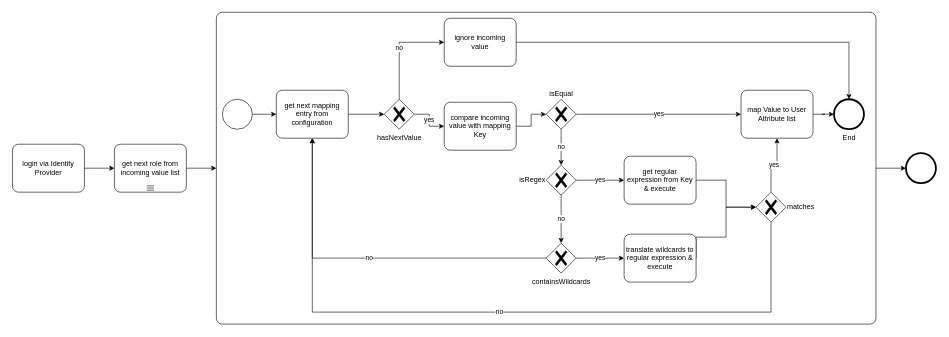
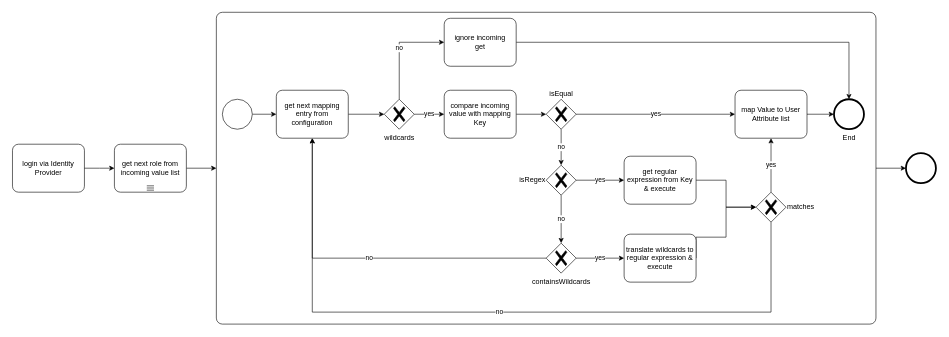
- <mxCell id="29" value="ignore incoming&#10;value" style="points=[[0.25,0,0],[0.5,0,0],[0.75,0,0],[1,0.25,0],[1,0.5,0],[1,0.75,0],[0.75,1,0],[0.5,1,0],[0.25,1,0],[0,0.75,0],[0,0.5,0],[0,0.25,0]];shape=mxgraph.bpmn.task;whiteSpace=wrap;rectStyle=rounded;size=10;taskMarker=abstract;fillColor=default;" parent="1" vertex="1"><mxGeometry x="740" y="30" width="120" height="80" as="geometry" /></mxCell>
+ <mxCell id="29" value="ignore incoming&#10;get" style="points=[[0.25,0,0],[0.5,0,0],[0.75,0,0],[1,0.25,0],[1,0.5,0],[1,0.75,0],[0.75,1,0],[0.5,1,0],[0.25,1,0],[0,0.75,0],[0,0.5,0],[0,0.25,0]];shape=mxgraph.bpmn.task;whiteSpace=wrap;rectStyle=rounded;size=10;taskMarker=abstract;fillColor=default;" parent="1" vertex="1"><mxGeometry x="740" y="30" width="120" height="80" as="geometry" /></mxCell>
- <mxCell id="10" value="map Value to User Attribute list" style="points=[[0.25,0,0],[0.5,0,0],[0.75,0,0],[1,0.25,0],[1,0.5,0],[1,0.75,0],[0.75,1,0],[0.5,1,0],[0.25,1,0],[0,0.75,0],[0,0.5,0],[0,0.25,0]];shape=mxgraph.bpmn.task;whiteSpace=wrap;rectStyle=rounded;size=10;taskMarker=abstract;" parent="1" vertex="1"><mxGeometry x="1235" y="150" width="120" height="80" as="geometry" /></mxCell>
+ <mxCell id="10" value="map Value to User Attribute list" style="points=[[0.25,0,0],[0.5,0,0],[0.75,0,0],[1,0.25,0],[1,0.5,0],[1,0.75,0],[0.75,1,0],[0.5,1,0],[0.25,1,0],[0,0.75,0],[0,0.5,0],[0,0.25,0]];shape=mxgraph.bpmn.task;whiteSpace=wrap;rectStyle=rounded;size=10;taskMarker=abstract;" parent="1" vertex="1"><mxGeometry x="1225" y="150" width="120" height="80" as="geometry" /></mxCell>
- <mxCell id="5" value="compare incoming value with mapping Key" style="points=[[0.25,0,0],[0.5,0,0],[0.75,0,0],[1,0.25,0],[1,0.5,0],[1,0.75,0],[0.75,1,0],[0.5,1,0],[0.25,1,0],[0,0.75,0],[0,0.5,0],[0,0.25,0]];shape=mxgraph.bpmn.task;whiteSpace=wrap;rectStyle=rounded;size=10;taskMarker=abstract;" parent="1" vertex="1"><mxGeometry x="740" y="170" width="120" height="80" as="geometry" /></mxCell>
+ <mxCell id="5" value="compare incoming value with mapping Key" style="points=[[0.25,0,0],[0.5,0,0],[0.75,0,0],[1,0.25,0],[1,0.5,0],[1,0.75,0],[0.75,1,0],[0.5,1,0],[0.25,1,0],[0,0.75,0],[0,0.5,0],[0,0.25,0]];shape=mxgraph.bpmn.task;whiteSpace=wrap;rectStyle=rounded;size=10;taskMarker=abstract;" parent="1" vertex="1"><mxGeometry x="740" y="150" width="120" height="80" as="geometry" /></mxCell>
- <mxCell id="27" value="hasNextValue" style="points=[[0.25,0.25,0],[0.5,0,0],[0.75,0.25,0],[1,0.5,0],[0.75,0.75,0],[0.5,1,0],[0.25,0.75,0],[0,0.5,0]];shape=mxgraph.bpmn.gateway2;html=1;verticalLabelPosition=bottom;labelBackgroundColor=#ffffff;verticalAlign=top;align=center;perimeter=rhombusPerimeter;outlineConnect=0;outline=none;symbol=none;gwType=exclusive;fillColor=default;labelPosition=center;" parent="1" vertex="1"><mxGeometry x="640" y="165" width="50" height="50" as="geometry" /></mxCell>
+ <mxCell id="27" value="wildcards" style="points=[[0.25,0.25,0],[0.5,0,0],[0.75,0.25,0],[1,0.5,0],[0.75,0.75,0],[0.5,1,0],[0.25,0.75,0],[0,0.5,0]];shape=mxgraph.bpmn.gateway2;html=1;verticalLabelPosition=bottom;labelBackgroundColor=#ffffff;verticalAlign=top;align=center;perimeter=rhombusPerimeter;outlineConnect=0;outline=none;symbol=none;gwType=exclusive;fillColor=default;labelPosition=center;" parent="1" vertex="1"><mxGeometry x="640" y="165" width="50" height="50" as="geometry" /></mxCell>
